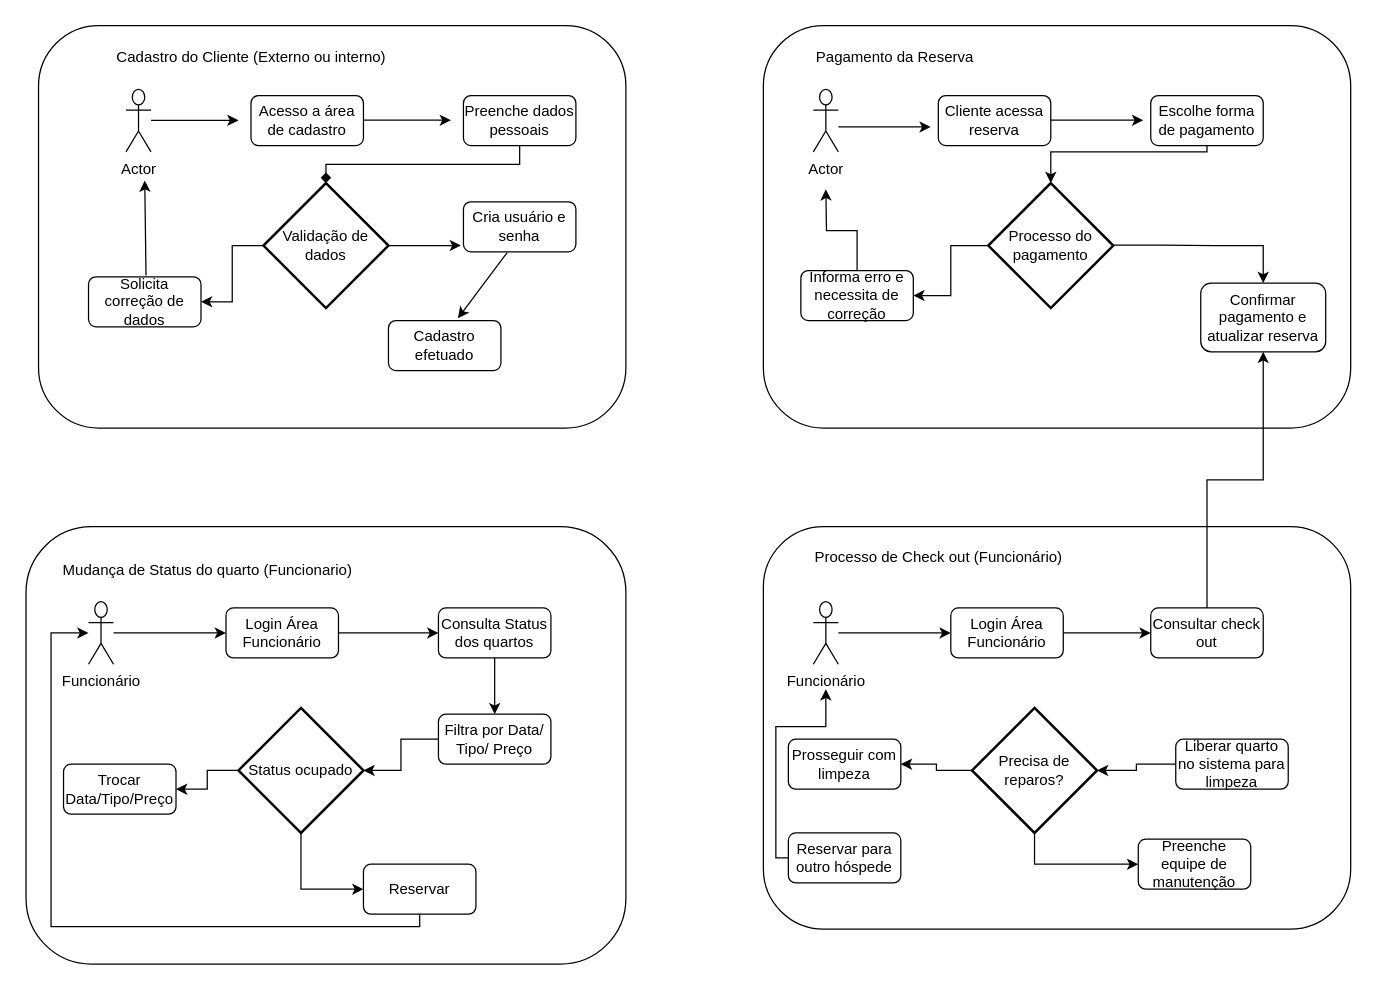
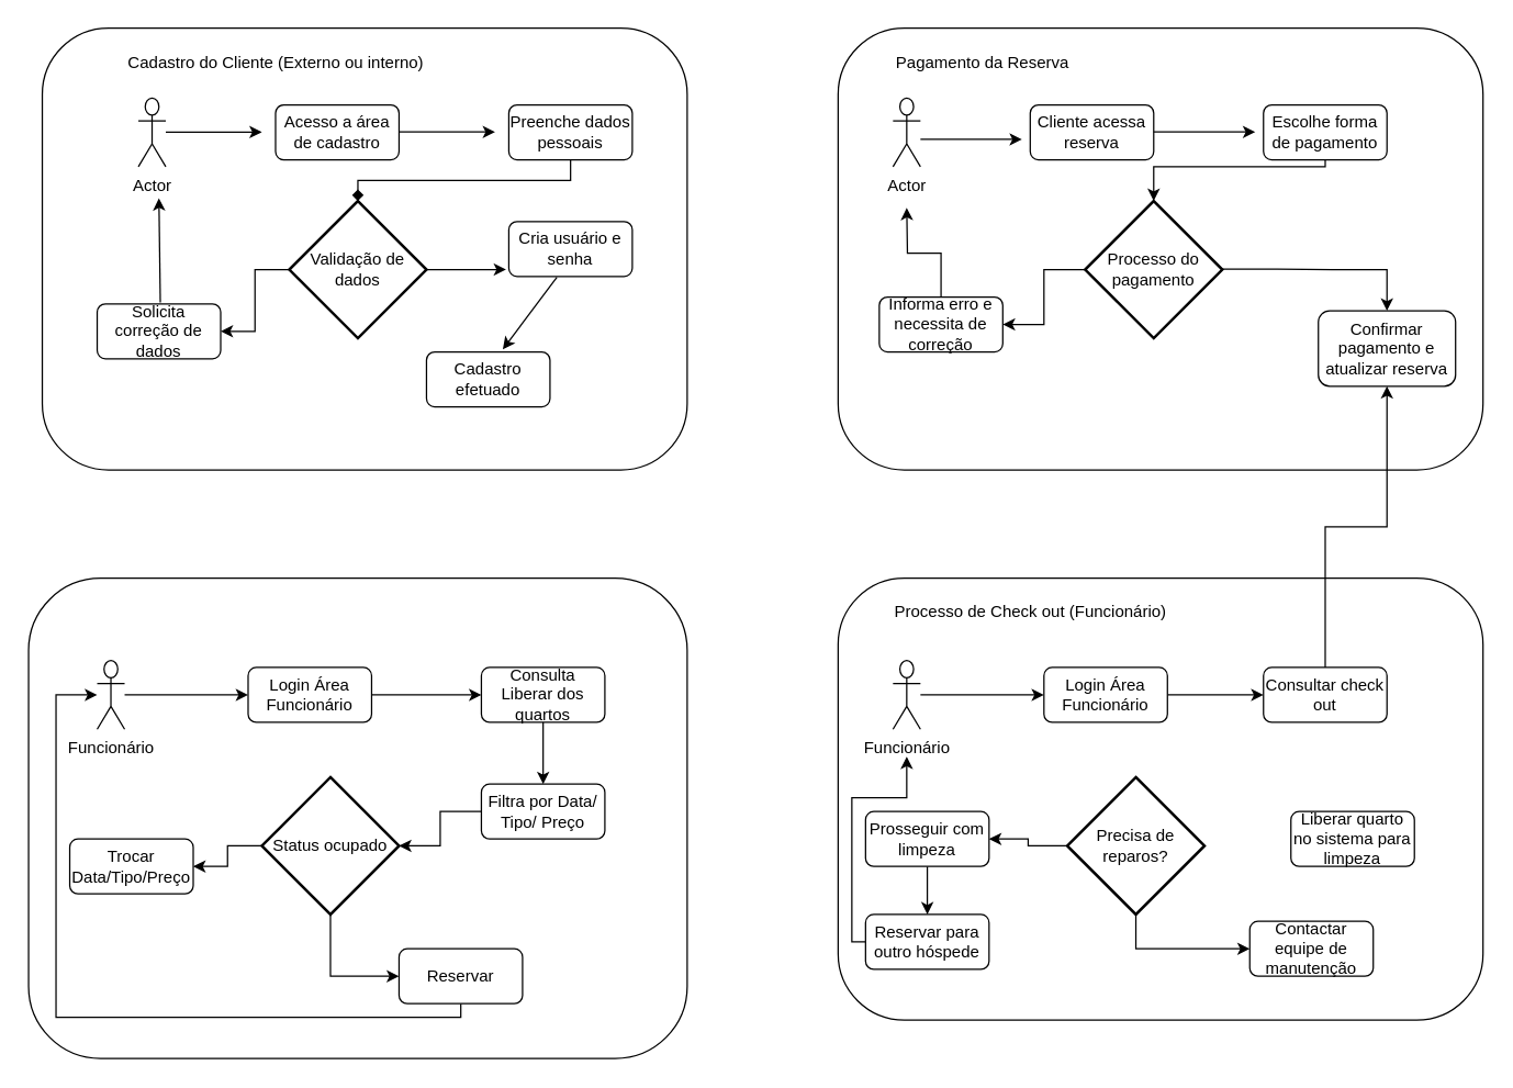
- <mxCell id="32" value="Mudança de Status do quarto (Funcionario)" style="text;html=1;align=center;verticalAlign=middle;resizable=0;points=[];autosize=1;strokeColor=none;fillColor=none;" vertex="1" parent="1"><mxGeometry x="40" y="441" width="250" height="30" as="geometry" /></mxCell>
- <mxCell id="38" value="Consulta Status dos quartos" style="rounded=1;whiteSpace=wrap;html=1;" vertex="1" parent="1"><mxGeometry x="350" y="486" width="90" height="40" as="geometry" /></mxCell>
+ <mxCell id="38" value="Consulta Liberar dos quartos" style="rounded=1;whiteSpace=wrap;html=1;" vertex="1" parent="1"><mxGeometry x="350" y="486" width="90" height="40" as="geometry" /></mxCell>
- <mxCell id="65" style="edgeStyle=orthogonalEdgeStyle;rounded=0;orthogonalLoop=1;jettySize=auto;html=1;entryX=1;entryY=0.5;entryDx=0;entryDy=0;entryPerimeter=0;" edge="1" parent="1" source="55" target="58"><mxGeometry relative="1" as="geometry" /></mxCell>
+ <mxCell id="52" style="edgeStyle=orthogonalEdgeStyle;rounded=0;orthogonalLoop=1;jettySize=auto;html=1;entryX=0.5;entryY=0;entryDx=0;entryDy=0;" edge="1" parent="1" source="53" target="62"><mxGeometry relative="1" as="geometry" /></mxCell>
- <mxCell id="63" value="Preenche equipe de manutenção" style="rounded=1;whiteSpace=wrap;html=1;" vertex="1" parent="1"><mxGeometry x="910" y="671" width="90" height="40" as="geometry" /></mxCell>
+ <mxCell id="63" value="Contactar equipe de manutenção" style="rounded=1;whiteSpace=wrap;html=1;" vertex="1" parent="1"><mxGeometry x="910" y="671" width="90" height="40" as="geometry" /></mxCell>
